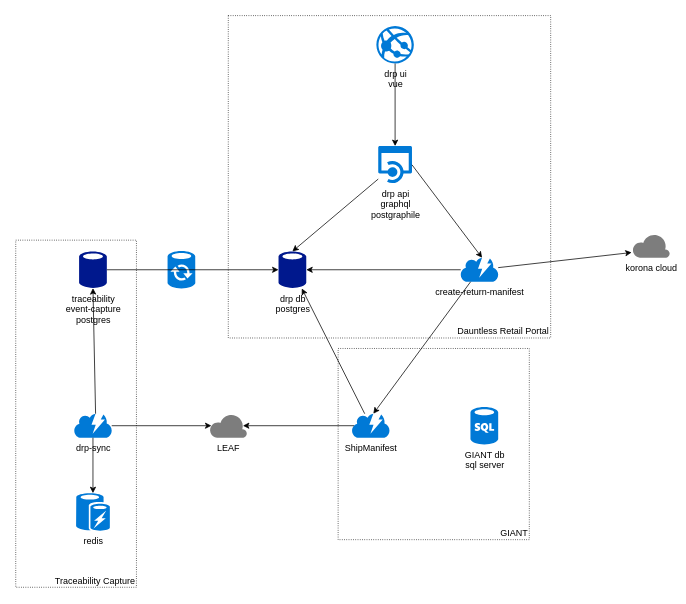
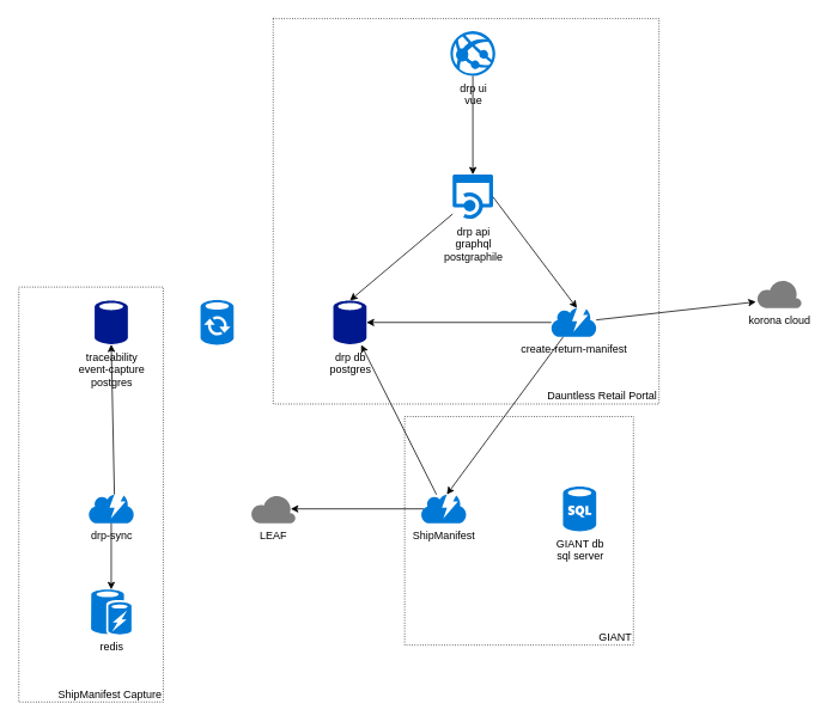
- <mxCell id="16" value="" style="endArrow=classic;html=1;exitX=1;exitY=0.5;exitDx=0;exitDy=0;exitPerimeter=0;entryX=0;entryY=0.5;entryDx=0;entryDy=0;entryPerimeter=0;" parent="1" source="8" target="6" edge="1"><mxGeometry width="50" height="50" relative="1" as="geometry"><mxPoint x="3" y="634" as="sourcePoint" /><mxPoint x="53" y="584" as="targetPoint" /></mxGeometry></mxCell>
- <mxCell id="15" value="" style="endArrow=classic;html=1;entryX=0.05;entryY=0.5;entryDx=0;entryDy=0;entryPerimeter=0;" parent="1" source="12" target="9" edge="1"><mxGeometry width="50" height="50" relative="1" as="geometry"><mxPoint x="103" y="734" as="sourcePoint" /><mxPoint x="153" y="684" as="targetPoint" /></mxGeometry></mxCell>
- <mxCell id="2" value="Traceability Capture" style="rounded=0;whiteSpace=wrap;html=1;dashed=1;dashPattern=1 2;fillColor=none;align=right;verticalAlign=bottom;" parent="1" vertex="1"><mxGeometry x="20.5" y="319.5" width="161" height="463" as="geometry" /></mxCell>
+ <mxCell id="2" value="ShipManifest Capture" style="rounded=0;whiteSpace=wrap;html=1;dashed=1;dashPattern=1 2;fillColor=none;align=right;verticalAlign=bottom;" parent="1" vertex="1"><mxGeometry x="20.5" y="319.5" width="161" height="463" as="geometry" /></mxCell>
